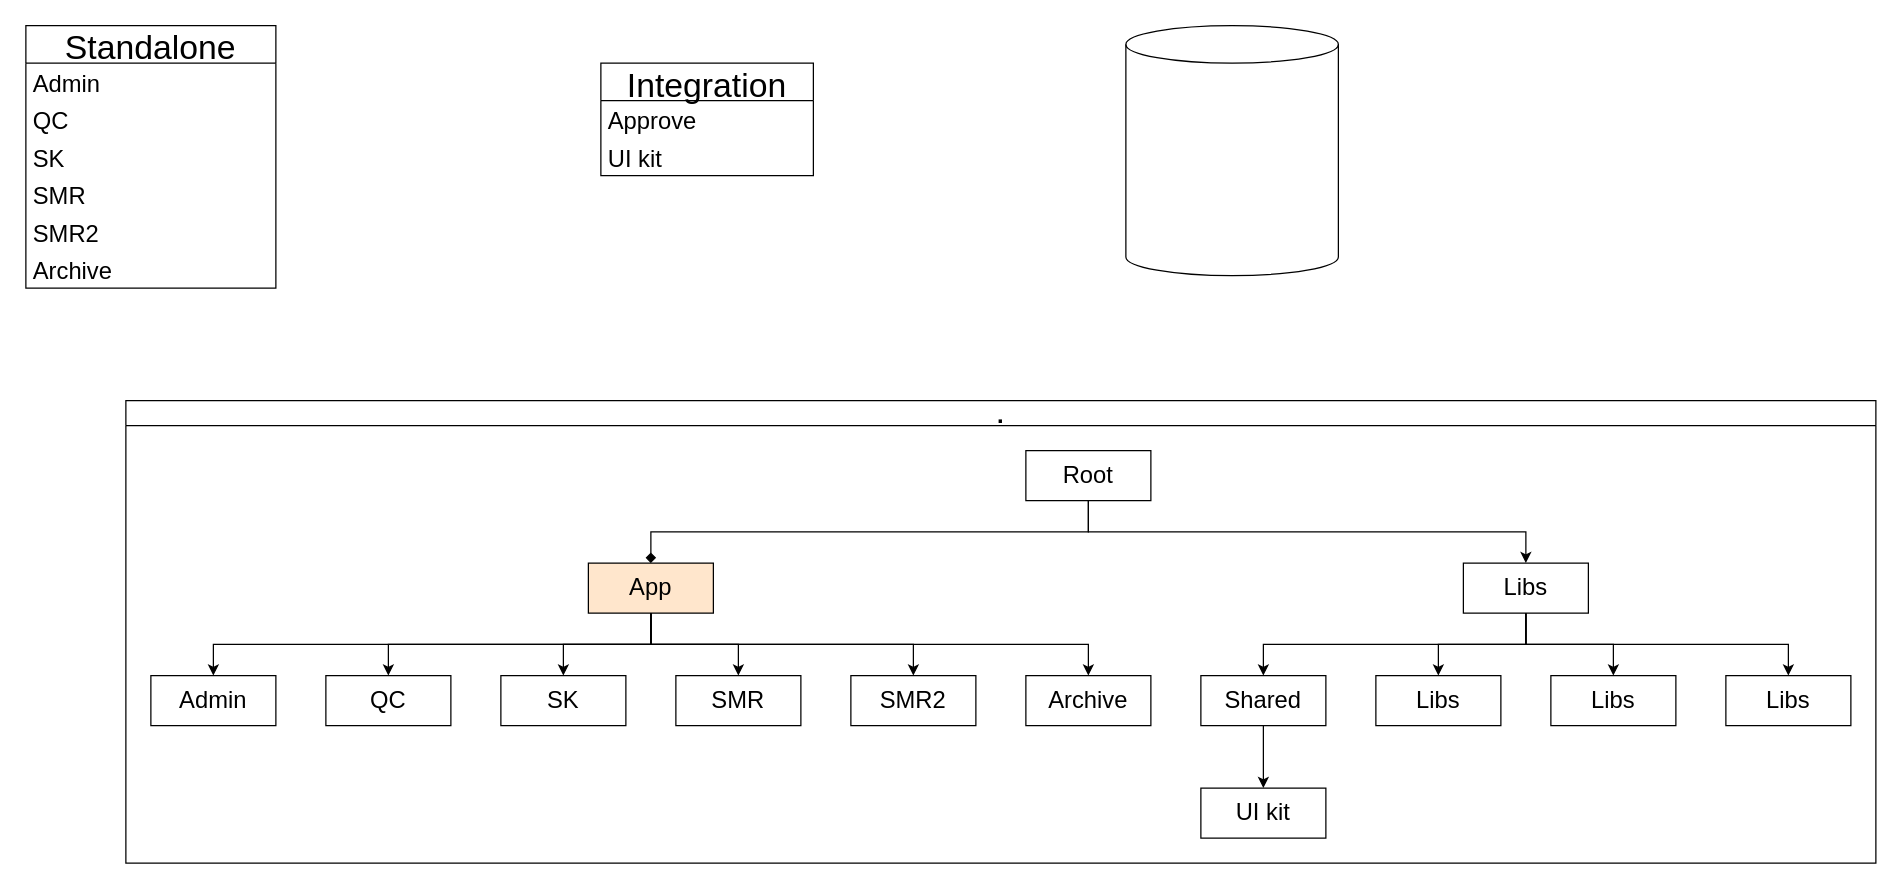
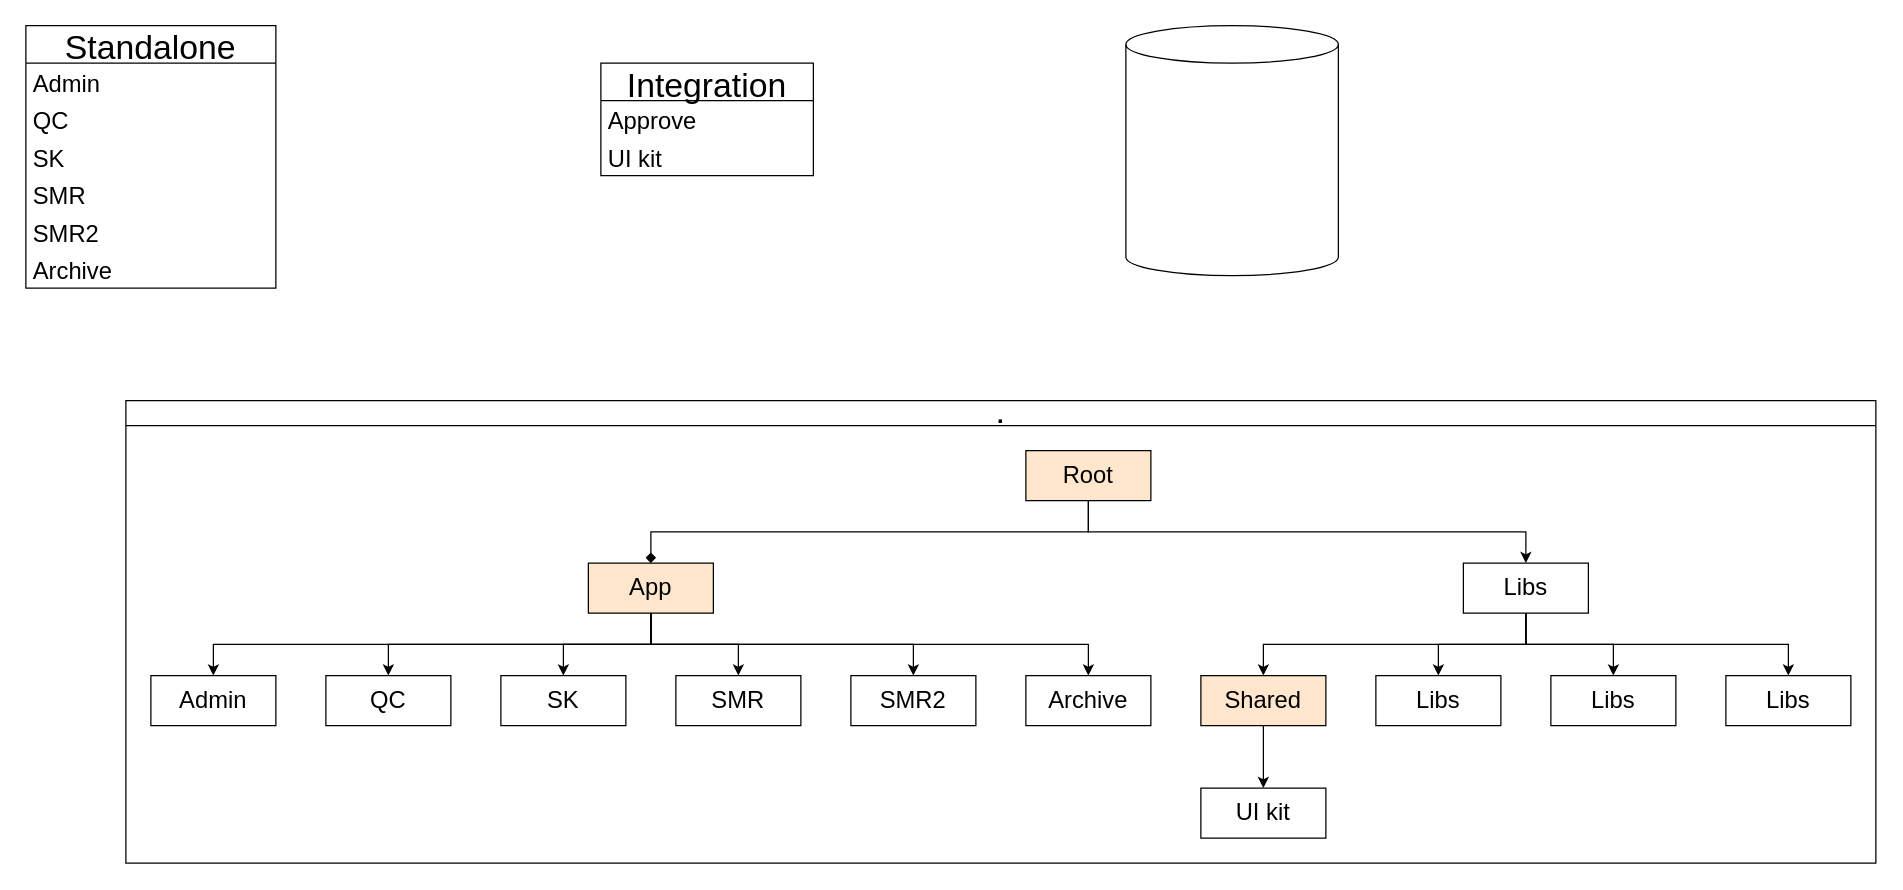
- <mxCell id="14" value="Root" style="whiteSpace=wrap;html=1;fontFamily=Helvetica;fontSize=19;" vertex="1" parent="13"><mxGeometry x="720" y="40" width="100" height="40" as="geometry" /></mxCell>
+ <mxCell id="14" value="Root" style="whiteSpace=wrap;html=1;fontFamily=Helvetica;fontSize=19;fillColor=#ffe6cc;" vertex="1" parent="13"><mxGeometry x="720" y="40" width="100" height="40" as="geometry" /></mxCell>
- <mxCell id="20" value="Shared" style="whiteSpace=wrap;html=1;fontFamily=Helvetica;fontSize=19;" vertex="1" parent="13"><mxGeometry x="860" y="220" width="100" height="40" as="geometry" /></mxCell>
+ <mxCell id="20" value="Shared" style="whiteSpace=wrap;html=1;fontFamily=Helvetica;fontSize=19;fillColor=#ffe6cc;" vertex="1" parent="13"><mxGeometry x="860" y="220" width="100" height="40" as="geometry" /></mxCell>
